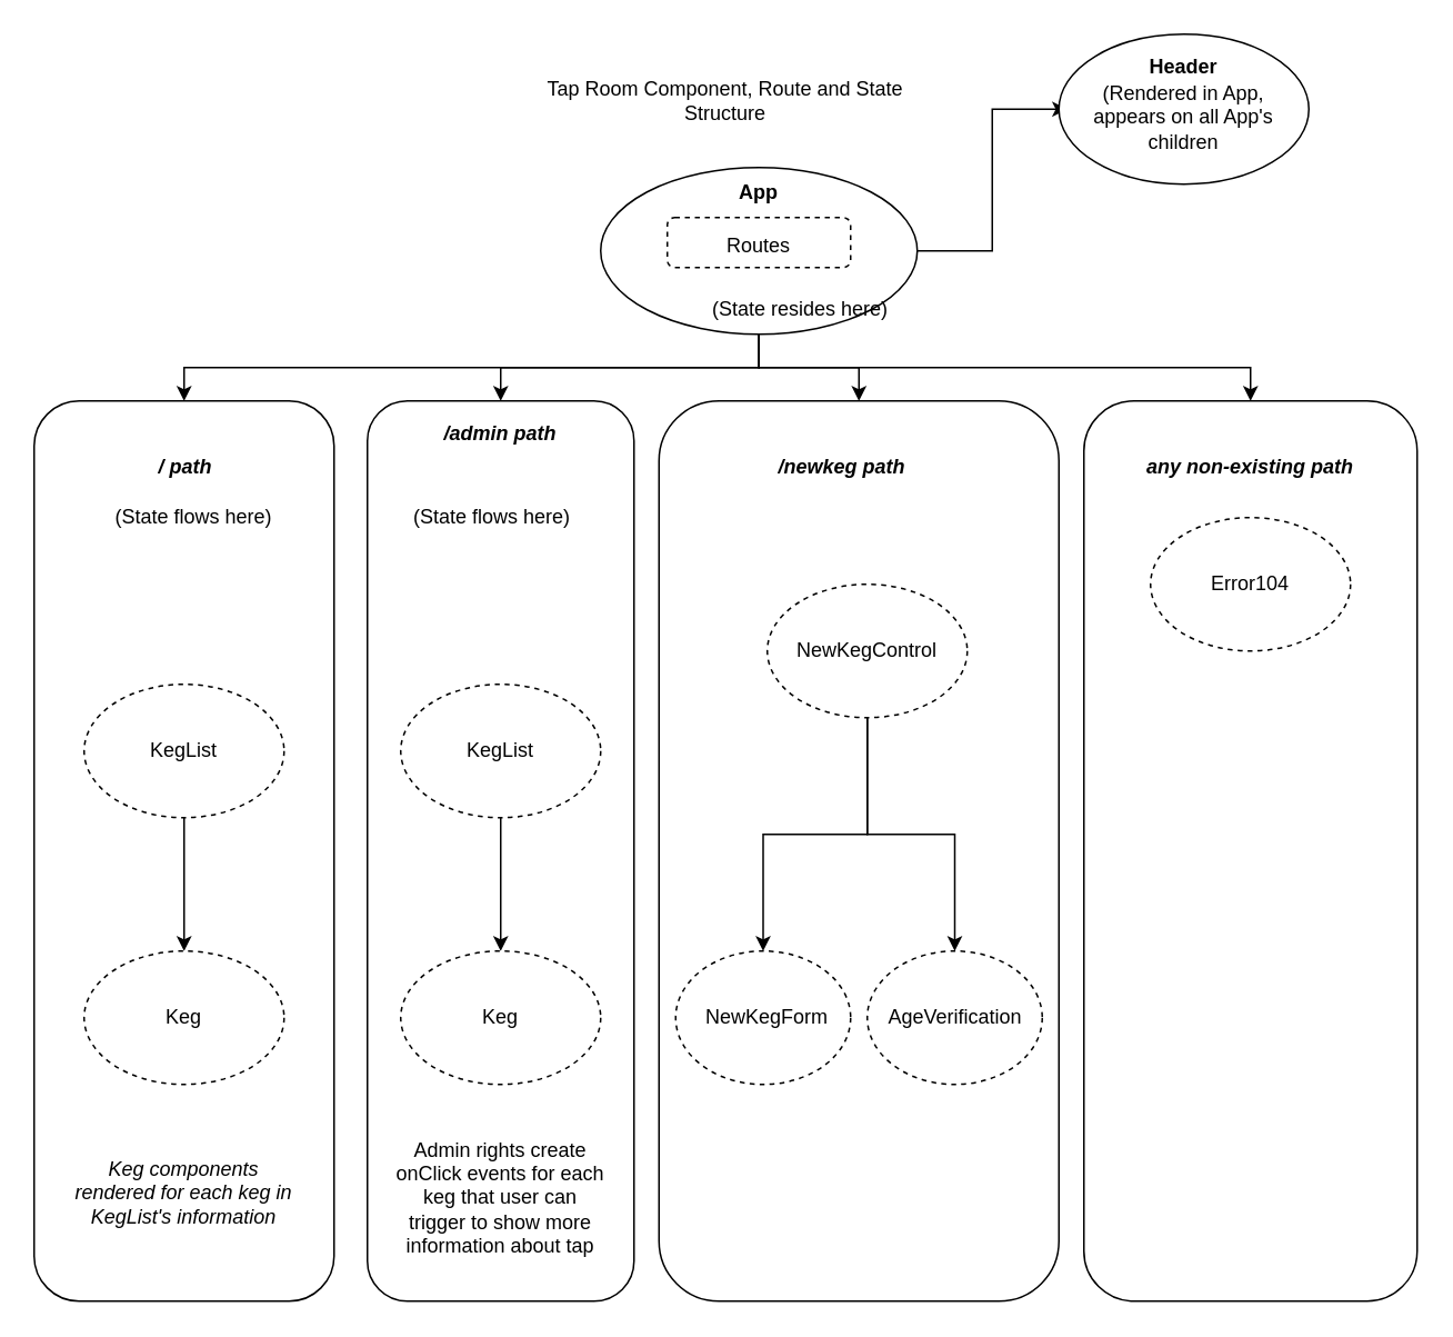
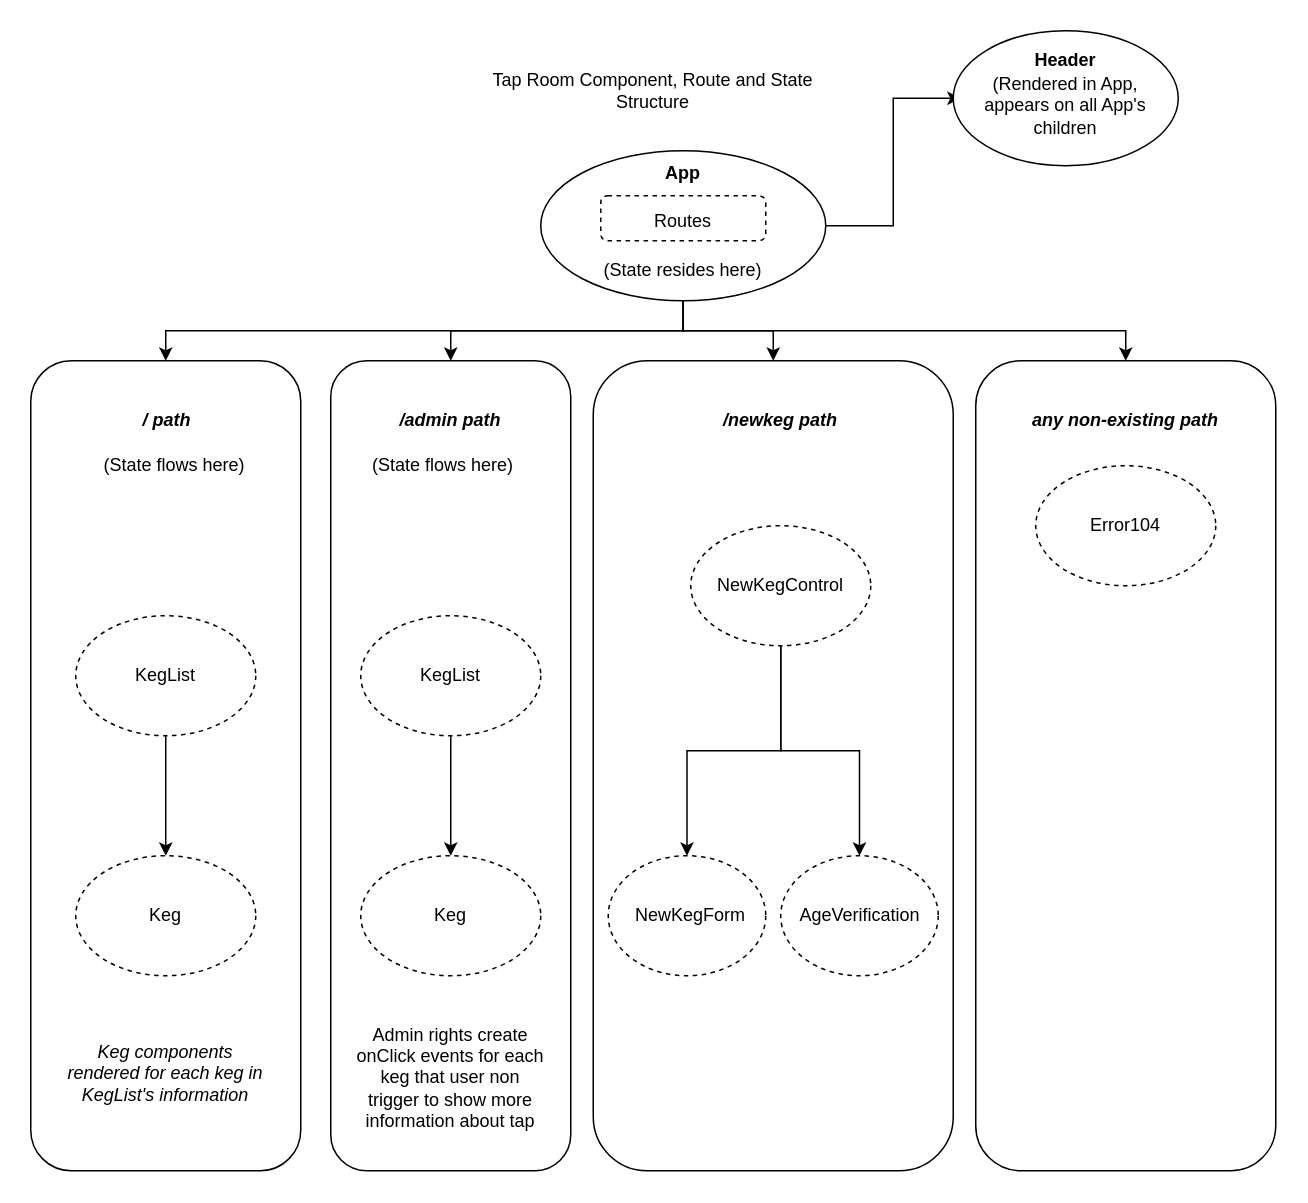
- <mxCell id="28" value="(State resides here)" style="text;html=1;strokeColor=none;fillColor=none;align=center;verticalAlign=middle;whiteSpace=wrap;rounded=0;dashed=1;" vertex="1" parent="1"><mxGeometry x="420" y="175" width="120" height="20" as="geometry" /></mxCell>
+ <mxCell id="28" value="(State resides here)" style="text;html=1;strokeColor=none;fillColor=none;align=center;verticalAlign=middle;whiteSpace=wrap;rounded=0;dashed=1;" vertex="1" parent="1"><mxGeometry x="395" y="170" width="120" height="20" as="geometry" /></mxCell>
- <mxCell id="31" value="/admin path" style="text;html=1;strokeColor=none;fillColor=none;align=center;verticalAlign=middle;whiteSpace=wrap;rounded=0;fontStyle=3" vertex="1" parent="1"><mxGeometry x="250" y="250" width="100" height="20" as="geometry" /></mxCell>
+ <mxCell id="31" value="/admin path" style="text;html=1;strokeColor=none;fillColor=none;align=center;verticalAlign=middle;whiteSpace=wrap;rounded=0;fontStyle=3" vertex="1" parent="1"><mxGeometry x="250" y="270" width="100" height="20" as="geometry" /></mxCell>
- <mxCell id="17" value="/newkeg path" style="text;html=1;strokeColor=none;fillColor=none;align=center;verticalAlign=middle;whiteSpace=wrap;rounded=0;fontStyle=3" vertex="1" parent="1"><mxGeometry x="420" y="270" width="170" height="20" as="geometry" /></mxCell>
+ <mxCell id="17" value="/newkeg path" style="text;html=1;strokeColor=none;fillColor=none;align=center;verticalAlign=middle;whiteSpace=wrap;rounded=0;fontStyle=3" vertex="1" parent="1"><mxGeometry x="435" y="270" width="170" height="20" as="geometry" /></mxCell>
- <mxCell id="47" value="Admin rights create onClick events for each keg that user can trigger to show more information about tap" style="text;html=1;strokeColor=none;fillColor=none;align=center;verticalAlign=middle;whiteSpace=wrap;rounded=0;dashed=1;" vertex="1" parent="1"><mxGeometry x="235" y="695" width="130" height="45" as="geometry" /></mxCell>
+ <mxCell id="47" value="Admin rights create onClick events for each keg that user non trigger to show more information about tap" style="text;html=1;strokeColor=none;fillColor=none;align=center;verticalAlign=middle;whiteSpace=wrap;rounded=0;dashed=1;" vertex="1" parent="1"><mxGeometry x="235" y="695" width="130" height="45" as="geometry" /></mxCell>
